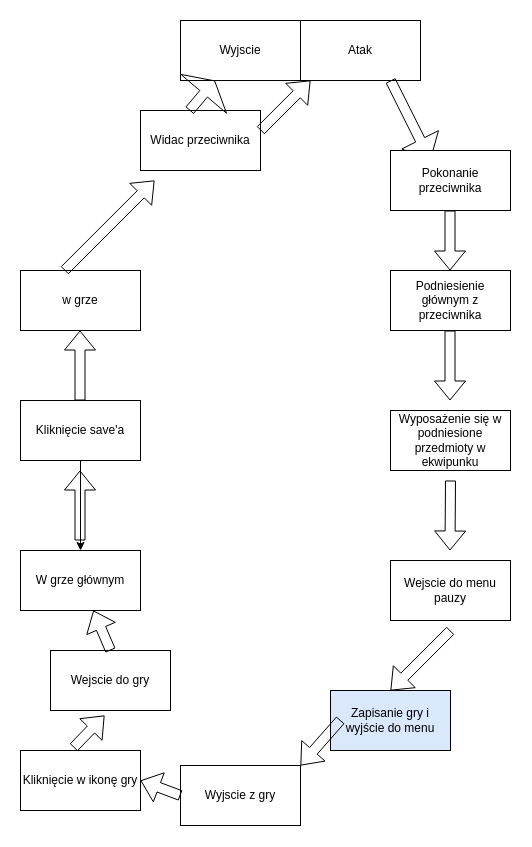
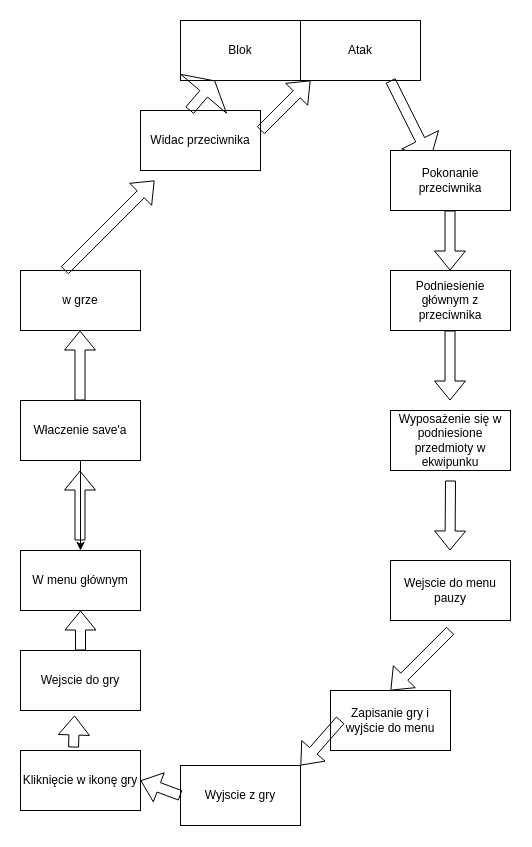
- <mxCell id="7" value="Wyjscie" style="rounded=0;whiteSpace=wrap;html=1;" vertex="1" parent="1"><mxGeometry x="180" y="20" width="120" height="60" as="geometry" /></mxCell>
+ <mxCell id="7" value="Blok" style="rounded=0;whiteSpace=wrap;html=1;" vertex="1" parent="1"><mxGeometry x="180" y="20" width="120" height="60" as="geometry" /></mxCell>
- <mxCell id="14" value="Kliknięcie save'a" style="rounded=0;whiteSpace=wrap;html=1;" vertex="1" parent="1"><mxGeometry x="20" y="400" width="120" height="60" as="geometry" /></mxCell>
+ <mxCell id="14" value="Właczenie save'a" style="rounded=0;whiteSpace=wrap;html=1;" vertex="1" parent="1"><mxGeometry x="20" y="400" width="120" height="60" as="geometry" /></mxCell>
- <mxCell id="12" value="W grze głównym" style="rounded=0;whiteSpace=wrap;html=1;" vertex="1" parent="1"><mxGeometry x="20" y="550" width="120" height="60" as="geometry" /></mxCell>
+ <mxCell id="12" value="W menu głównym" style="rounded=0;whiteSpace=wrap;html=1;" vertex="1" parent="1"><mxGeometry x="20" y="550" width="120" height="60" as="geometry" /></mxCell>
- <mxCell id="26" value="Wejscie do gry" style="rounded=0;whiteSpace=wrap;html=1;" vertex="1" parent="1"><mxGeometry x="50" y="650" width="120" height="60" as="geometry" /></mxCell>
+ <mxCell id="26" value="Wejscie do gry" style="rounded=0;whiteSpace=wrap;html=1;" vertex="1" parent="1"><mxGeometry x="20" y="650" width="120" height="60" as="geometry" /></mxCell>
- <mxCell id="22" value="Zapisanie gry i wyjście do menu" style="rounded=0;whiteSpace=wrap;html=1;fillColor=#dae8fc;" vertex="1" parent="1"><mxGeometry x="330" y="690" width="120" height="60" as="geometry" /></mxCell>
+ <mxCell id="22" value="Zapisanie gry i wyjście do menu" style="rounded=0;whiteSpace=wrap;html=1;" vertex="1" parent="1"><mxGeometry x="330" y="690" width="120" height="60" as="geometry" /></mxCell>
